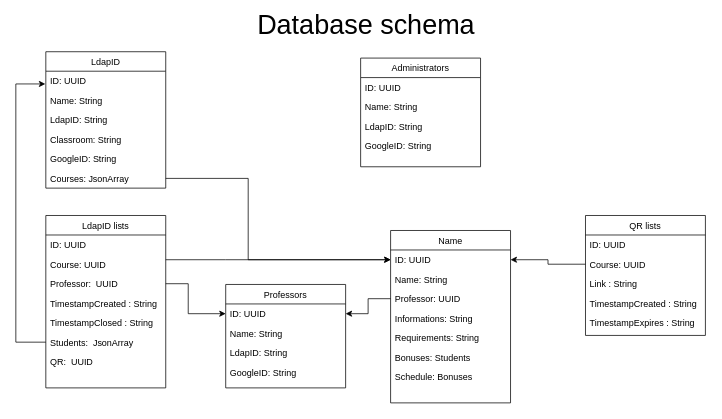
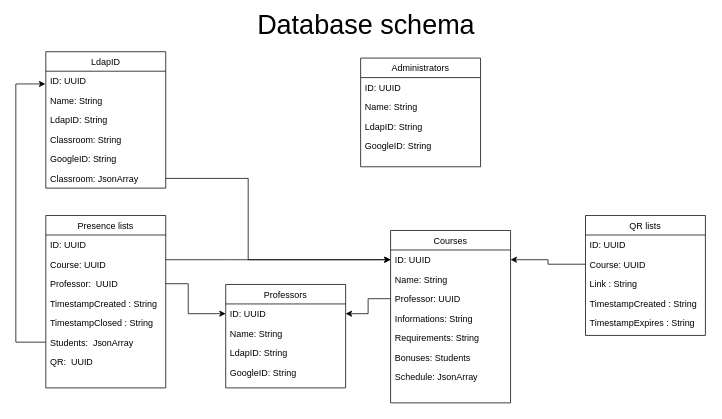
- <mxCell id="8" value="Courses: JsonArray" style="text;align=left;verticalAlign=top;spacingLeft=4;spacingRight=4;overflow=hidden;rotatable=0;points=[[0,0.5],[1,0.5]];portConstraint=eastwest;rounded=0;shadow=0;html=0;" vertex="1" parent="2"><mxGeometry y="156" width="160" height="26" as="geometry" /></mxCell>
+ <mxCell id="8" value="Classroom: JsonArray" style="text;align=left;verticalAlign=top;spacingLeft=4;spacingRight=4;overflow=hidden;rotatable=0;points=[[0,0.5],[1,0.5]];portConstraint=eastwest;rounded=0;shadow=0;html=0;" vertex="1" parent="2"><mxGeometry y="156" width="160" height="26" as="geometry" /></mxCell>
- <mxCell id="33" value="LdapID lists" style="swimlane;fontStyle=0;align=center;verticalAlign=top;childLayout=stackLayout;horizontal=1;startSize=26;horizontalStack=0;resizeParent=1;resizeLast=0;collapsible=1;marginBottom=0;rounded=0;shadow=0;strokeWidth=1;" vertex="1" parent="1"><mxGeometry x="60" y="287" width="160" height="230" as="geometry"><mxRectangle x="130" y="380" width="160" height="26" as="alternateBounds" /></mxGeometry></mxCell>
+ <mxCell id="33" value="Presence lists" style="swimlane;fontStyle=0;align=center;verticalAlign=top;childLayout=stackLayout;horizontal=1;startSize=26;horizontalStack=0;resizeParent=1;resizeLast=0;collapsible=1;marginBottom=0;rounded=0;shadow=0;strokeWidth=1;" vertex="1" parent="1"><mxGeometry x="60" y="287" width="160" height="230" as="geometry"><mxRectangle x="130" y="380" width="160" height="26" as="alternateBounds" /></mxGeometry></mxCell>
- <mxCell id="19" value="Name" style="swimlane;fontStyle=0;align=center;verticalAlign=top;childLayout=stackLayout;horizontal=1;startSize=26;horizontalStack=0;resizeParent=1;resizeLast=0;collapsible=1;marginBottom=0;rounded=0;shadow=0;strokeWidth=1;" vertex="1" parent="1"><mxGeometry x="520" y="307" width="160" height="230" as="geometry"><mxRectangle x="130" y="380" width="160" height="26" as="alternateBounds" /></mxGeometry></mxCell>
+ <mxCell id="19" value="Courses" style="swimlane;fontStyle=0;align=center;verticalAlign=top;childLayout=stackLayout;horizontal=1;startSize=26;horizontalStack=0;resizeParent=1;resizeLast=0;collapsible=1;marginBottom=0;rounded=0;shadow=0;strokeWidth=1;" vertex="1" parent="1"><mxGeometry x="520" y="307" width="160" height="230" as="geometry"><mxRectangle x="130" y="380" width="160" height="26" as="alternateBounds" /></mxGeometry></mxCell>
- <mxCell id="26" value="Schedule: Bonuses" style="text;align=left;verticalAlign=top;spacingLeft=4;spacingRight=4;overflow=hidden;rotatable=0;points=[[0,0.5],[1,0.5]];portConstraint=eastwest;" vertex="1" parent="19"><mxGeometry y="182" width="160" height="26" as="geometry" /></mxCell>
+ <mxCell id="26" value="Schedule: JsonArray" style="text;align=left;verticalAlign=top;spacingLeft=4;spacingRight=4;overflow=hidden;rotatable=0;points=[[0,0.5],[1,0.5]];portConstraint=eastwest;" vertex="1" parent="19"><mxGeometry y="182" width="160" height="26" as="geometry" /></mxCell>
